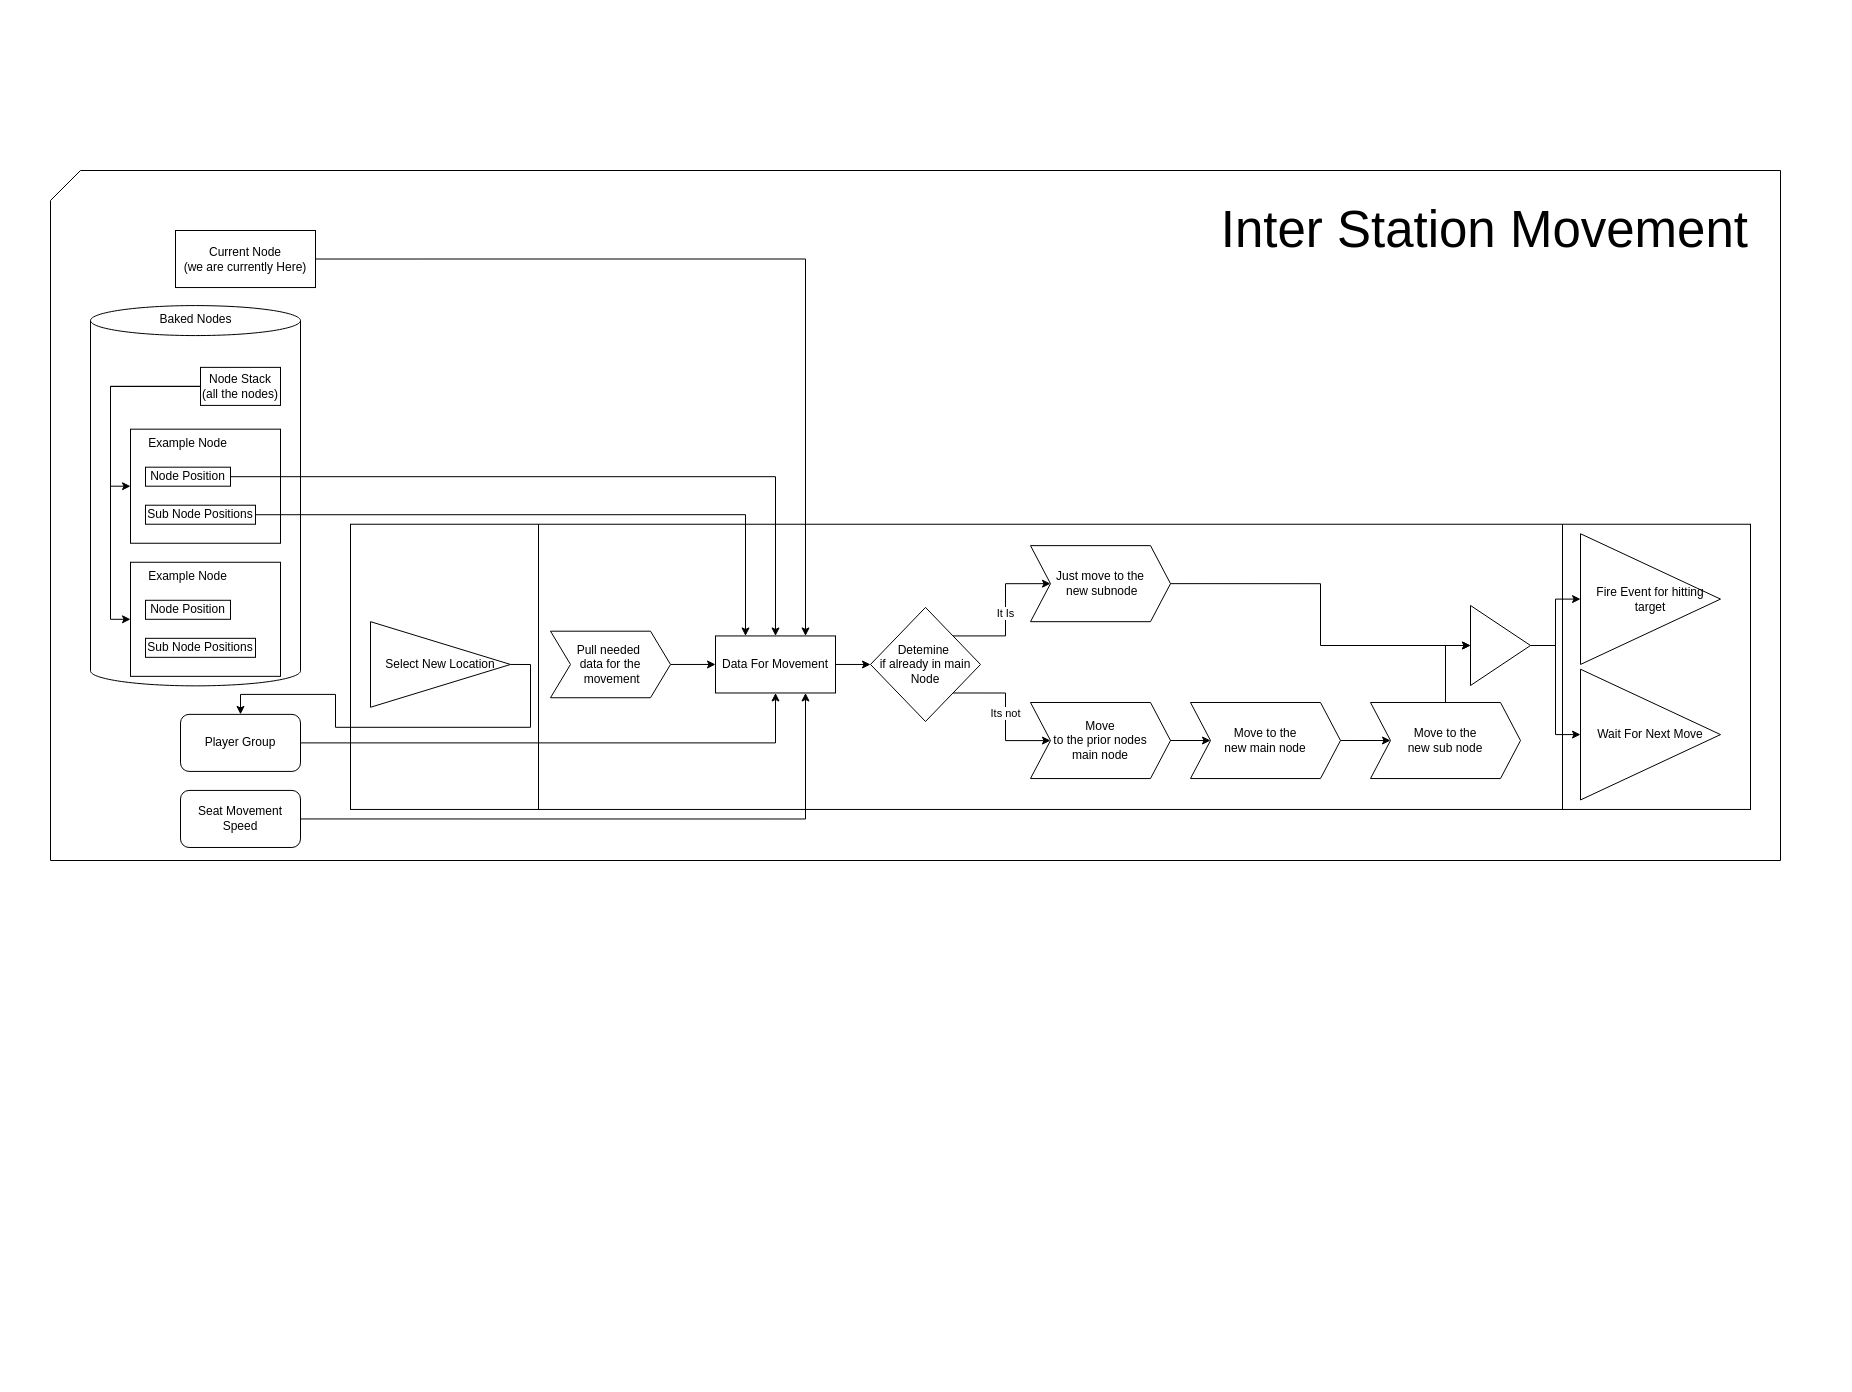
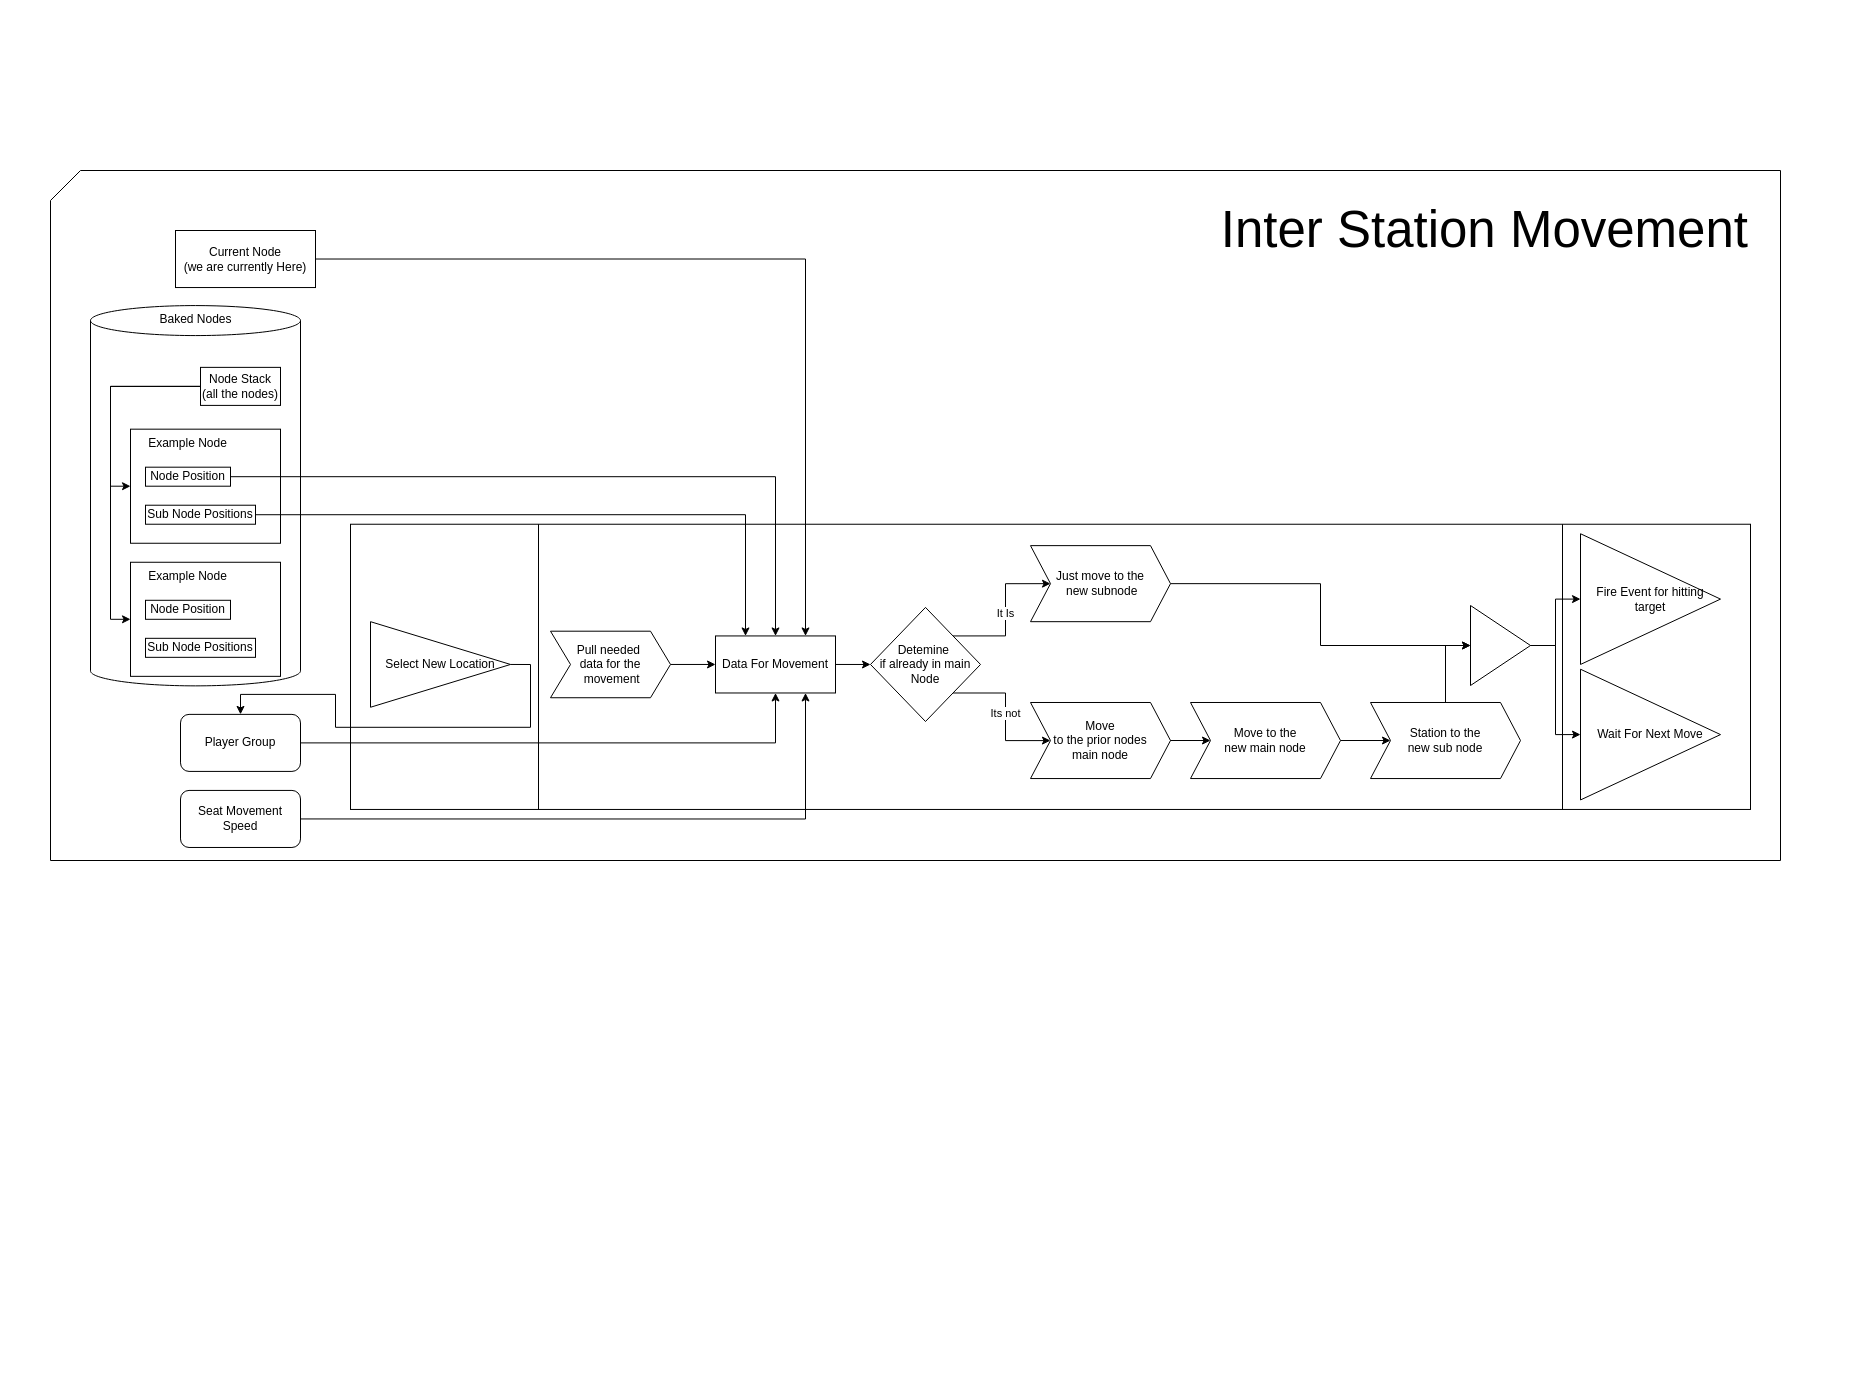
- <mxCell id="45" value="Move to the&lt;div&gt;new sub node&lt;/div&gt;" style="shape=step;perimeter=stepPerimeter;whiteSpace=wrap;html=1;fixedSize=1;" vertex="1" parent="30"><mxGeometry x="820" y="156.866" width="150" height="76.056" as="geometry" /></mxCell>
+ <mxCell id="45" value="Station to the&lt;div&gt;new sub node&lt;/div&gt;" style="shape=step;perimeter=stepPerimeter;whiteSpace=wrap;html=1;fixedSize=1;" vertex="1" parent="30"><mxGeometry x="820" y="156.866" width="150" height="76.056" as="geometry" /></mxCell>
